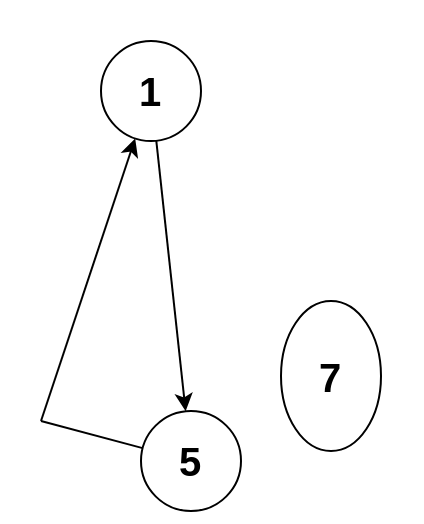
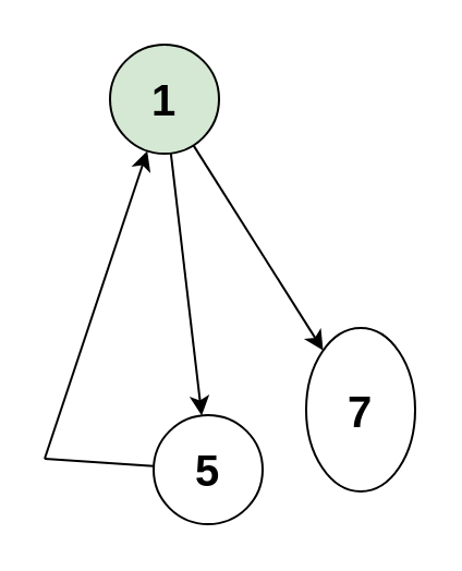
- <mxCell id="2" value="&lt;font style=&quot;font-size: 20px&quot;&gt;&lt;b&gt;1&lt;/b&gt;&lt;/font&gt;" style="ellipse;whiteSpace=wrap;html=1;aspect=fixed;" vertex="1" parent="1"><mxGeometry x="50" y="20" width="50" height="50" as="geometry" /></mxCell>
+ <mxCell id="2" value="&lt;font style=&quot;font-size: 20px&quot;&gt;&lt;b&gt;1&lt;/b&gt;&lt;/font&gt;" style="ellipse;whiteSpace=wrap;html=1;aspect=fixed;fillColor=#d5e8d4;" vertex="1" parent="1"><mxGeometry x="50" y="20" width="50" height="50" as="geometry" /></mxCell>
+ <mxCell id="5" value="" style="endArrow=classic;html=1;" edge="1" parent="1" source="2" target="4"><mxGeometry width="50" height="50" relative="1" as="geometry"><mxPoint x="90" y="150" as="sourcePoint" /><mxPoint x="140" y="100" as="targetPoint" /></mxGeometry></mxCell>
- <mxCell id="3" value="&lt;font style=&quot;font-size: 20px&quot;&gt;&lt;b&gt;5&lt;/b&gt;&lt;/font&gt;" style="ellipse;whiteSpace=wrap;html=1;aspect=fixed;" vertex="1" parent="1"><mxGeometry x="70" y="205" width="50" height="50" as="geometry" /></mxCell>
+ <mxCell id="3" value="&lt;font style=&quot;font-size: 20px&quot;&gt;&lt;b&gt;5&lt;/b&gt;&lt;/font&gt;" style="ellipse;whiteSpace=wrap;html=1;aspect=fixed;" vertex="1" parent="1"><mxGeometry x="70" y="190" width="50" height="50" as="geometry" /></mxCell>
